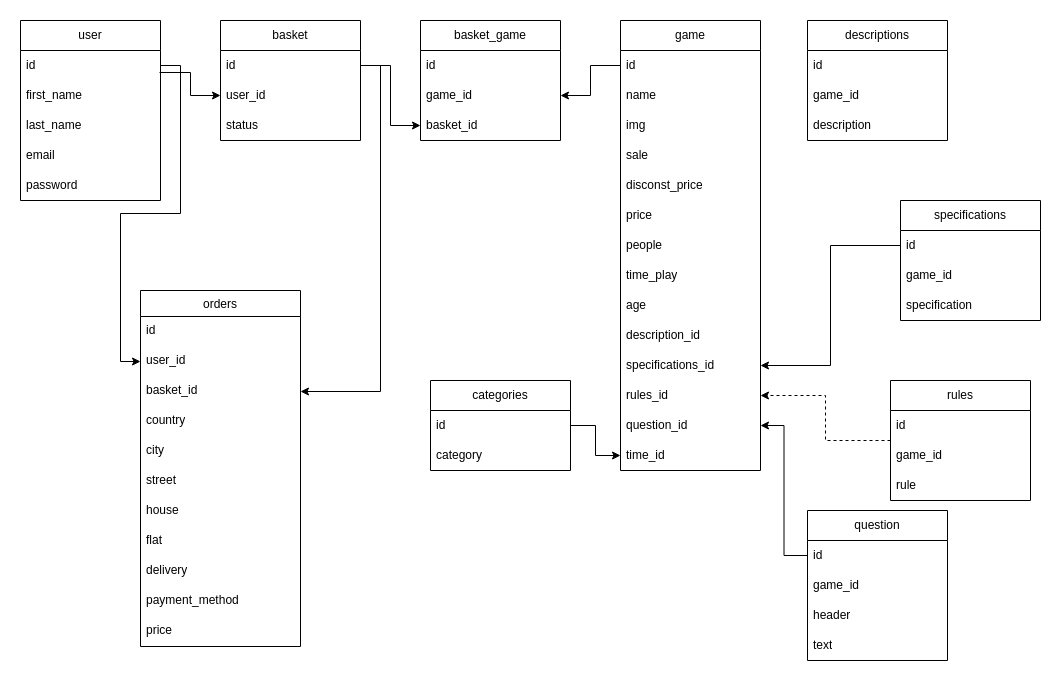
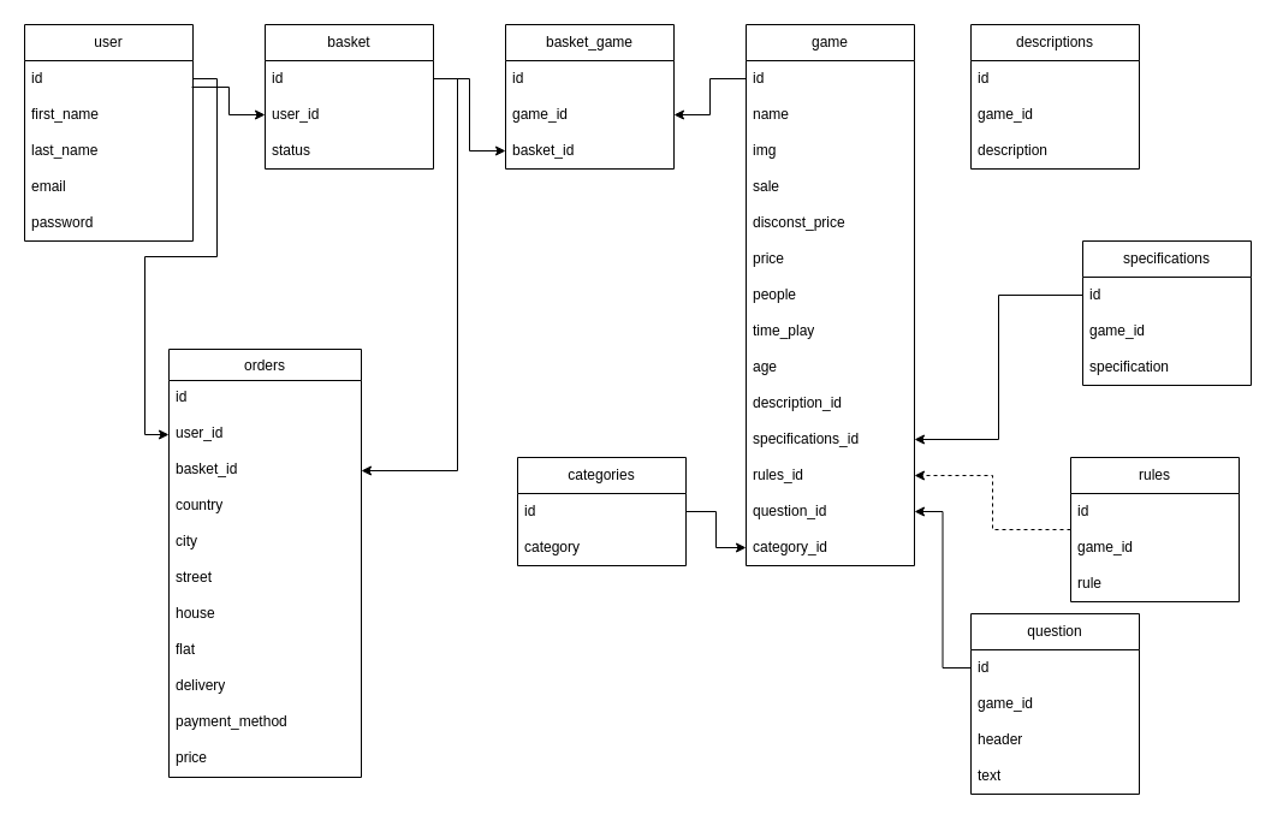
- <mxCell id="30" value="time_id" style="text;strokeColor=none;fillColor=none;align=left;verticalAlign=middle;spacingLeft=4;spacingRight=4;overflow=hidden;points=[[0,0.5],[1,0.5]];portConstraint=eastwest;rotatable=0;whiteSpace=wrap;html=1;" vertex="1" parent="16"><mxGeometry y="420" width="140" height="30" as="geometry" /></mxCell>
+ <mxCell id="30" value="category_id" style="text;strokeColor=none;fillColor=none;align=left;verticalAlign=middle;spacingLeft=4;spacingRight=4;overflow=hidden;points=[[0,0.5],[1,0.5]];portConstraint=eastwest;rotatable=0;whiteSpace=wrap;html=1;" vertex="1" parent="16"><mxGeometry y="420" width="140" height="30" as="geometry" /></mxCell>
